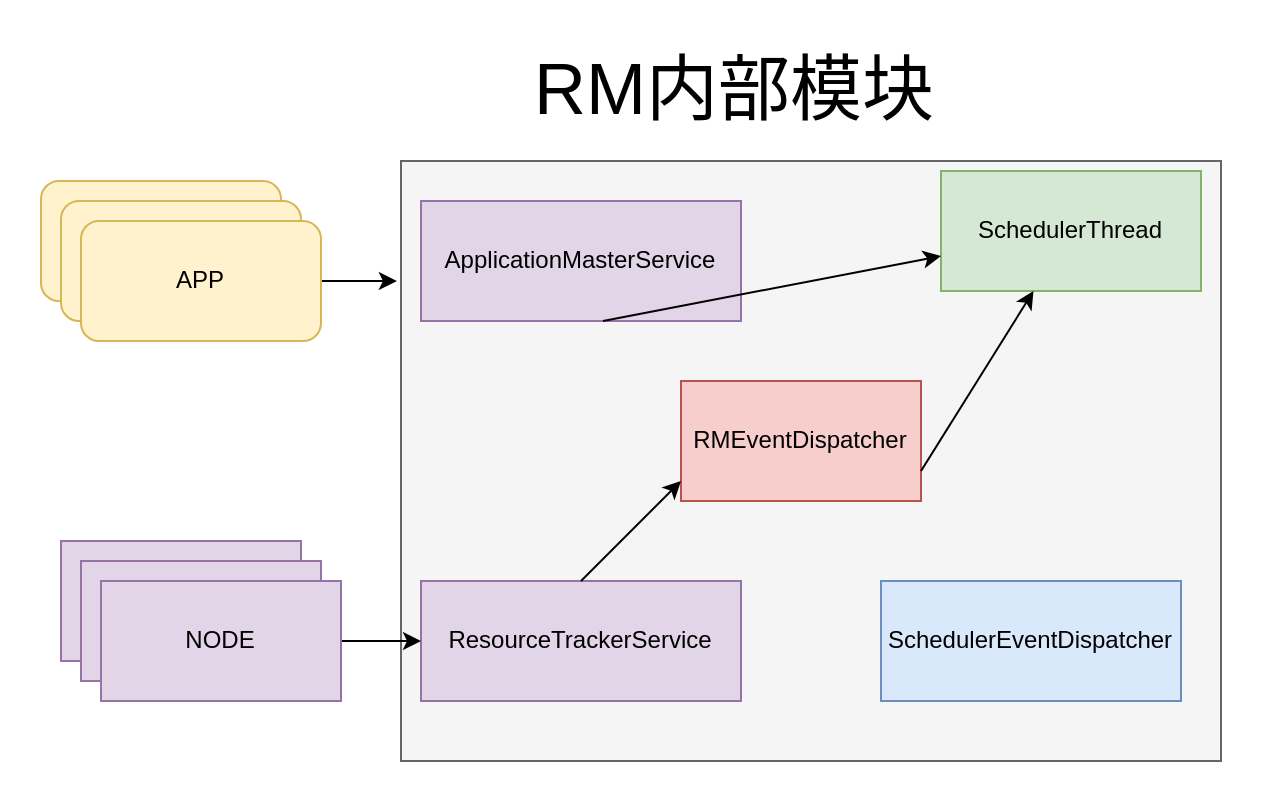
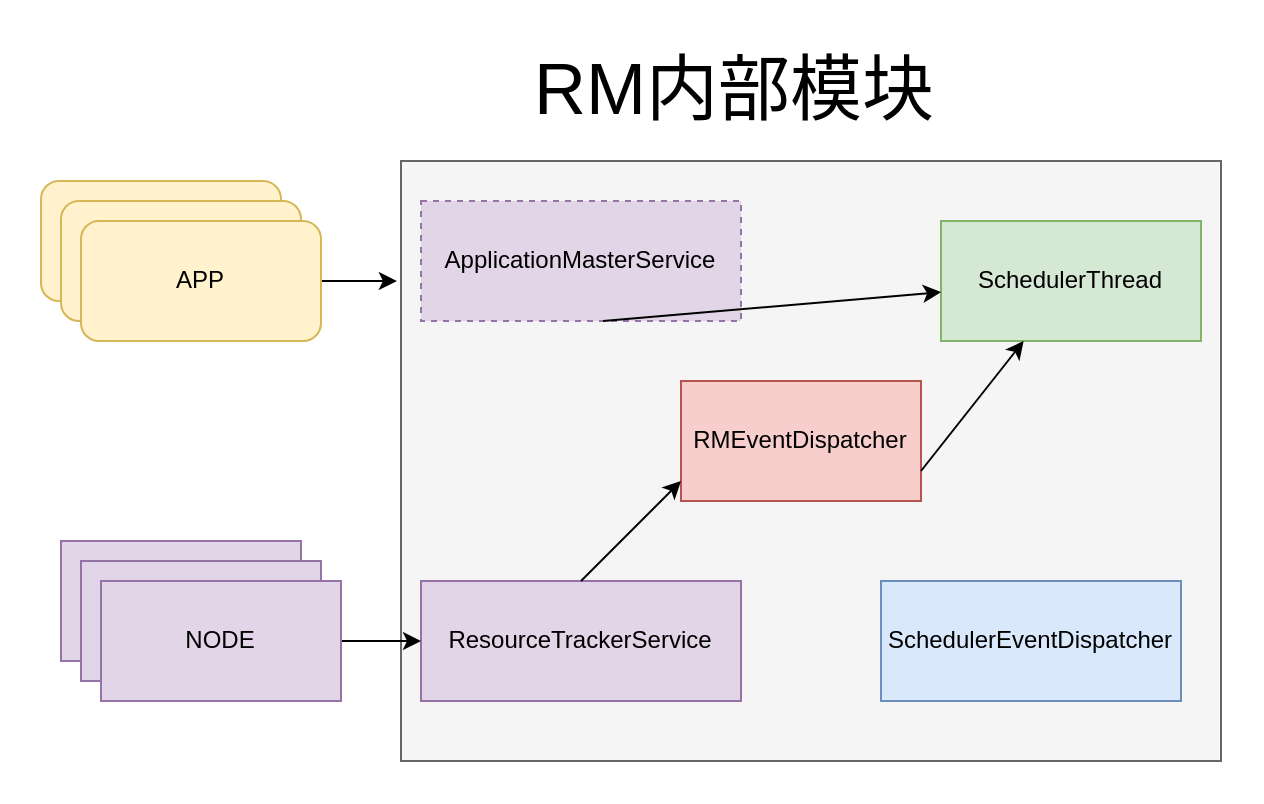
- <mxCell id="6" value="SchedulerThread" style="rounded=0;whiteSpace=wrap;html=1;fillColor=#d5e8d4;strokeColor=#82b366;" vertex="1" parent="1"><mxGeometry x="470" y="85" width="130" height="60" as="geometry" /></mxCell>
+ <mxCell id="6" value="SchedulerThread" style="rounded=0;whiteSpace=wrap;html=1;fillColor=#d5e8d4;strokeColor=#82b366;" vertex="1" parent="1"><mxGeometry x="470" y="110" width="130" height="60" as="geometry" /></mxCell>
- <mxCell id="3" value="ApplicationMasterService" style="rounded=0;whiteSpace=wrap;html=1;fillColor=#e1d5e7;strokeColor=#9673a6;" vertex="1" parent="1"><mxGeometry x="210" y="100" width="160" height="60" as="geometry" /></mxCell>
+ <mxCell id="3" value="ApplicationMasterService" style="rounded=0;whiteSpace=wrap;html=1;fillColor=#e1d5e7;strokeColor=#9673a6;dashed=1;" vertex="1" parent="1"><mxGeometry x="210" y="100" width="160" height="60" as="geometry" /></mxCell>
